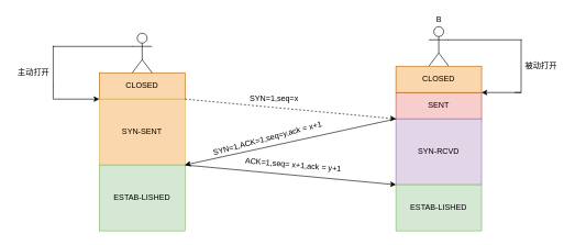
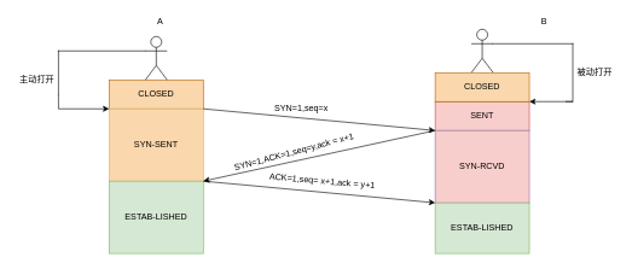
+ <mxCell id="11" value="A" style="text;html=1;align=center;verticalAlign=middle;resizable=0;points=[];autosize=1;strokeColor=none;fillColor=none;" vertex="1" parent="1"><mxGeometry x="210" y="20" width="20" height="20" as="geometry" /></mxCell>
- <mxCell id="12" value="B" style="text;html=1;align=center;verticalAlign=middle;resizable=0;points=[];autosize=1;strokeColor=none;fillColor=none;" vertex="1" parent="1"><mxGeometry x="655" y="20" width="20" height="20" as="geometry" /></mxCell>
+ <mxCell id="12" value="B" style="text;html=1;align=center;verticalAlign=middle;resizable=0;points=[];autosize=1;strokeColor=none;fillColor=none;" vertex="1" parent="1"><mxGeometry x="740" y="20" width="20" height="20" as="geometry" /></mxCell>
- <mxCell id="13" value="" style="endArrow=classic;html=1;rounded=0;exitX=1;exitY=0;exitDx=0;exitDy=0;entryX=0;entryY=0;entryDx=0;entryDy=0;dashed=1;" edge="1" parent="1" source="3" target="7"><mxGeometry width="50" height="50" relative="1" as="geometry"><mxPoint x="420" y="350" as="sourcePoint" /><mxPoint x="470" y="300" as="targetPoint" /></mxGeometry></mxCell>
+ <mxCell id="13" value="" style="endArrow=classic;html=1;rounded=0;exitX=1;exitY=0;exitDx=0;exitDy=0;entryX=0;entryY=0;entryDx=0;entryDy=0;" edge="1" parent="1" source="3" target="7"><mxGeometry width="50" height="50" relative="1" as="geometry"><mxPoint x="420" y="350" as="sourcePoint" /><mxPoint x="470" y="300" as="targetPoint" /></mxGeometry></mxCell>
- <mxCell id="7" value="SYN-RCVD" style="rounded=0;whiteSpace=wrap;html=1;fillColor=#e1d5e7;strokeColor=#9673a6;" vertex="1" parent="1"><mxGeometry x="600" y="180" width="130" height="100" as="geometry" /></mxCell>
+ <mxCell id="7" value="SYN-RCVD" style="rounded=0;whiteSpace=wrap;html=1;fillColor=#f8cecc;strokeColor=#9673a6;" vertex="1" parent="1"><mxGeometry x="600" y="180" width="130" height="100" as="geometry" /></mxCell>
